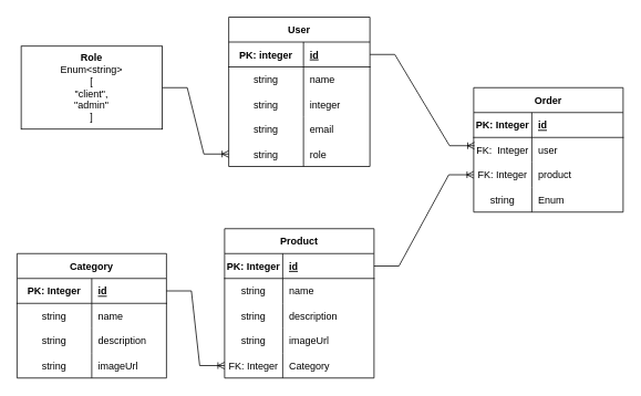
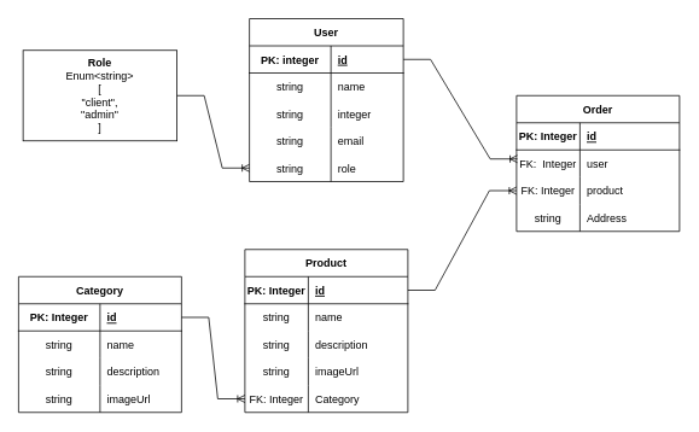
- <mxCell id="60" value="Enum" style="shape=partialRectangle;connectable=0;fillColor=none;top=0;left=0;bottom=0;right=0;align=left;spacingLeft=6;overflow=hidden;" vertex="1" parent="58"><mxGeometry x="70" width="110" height="30" as="geometry"><mxRectangle width="110" height="30" as="alternateBounds" /></mxGeometry></mxCell>
+ <mxCell id="60" value="Address" style="shape=partialRectangle;connectable=0;fillColor=none;top=0;left=0;bottom=0;right=0;align=left;spacingLeft=6;overflow=hidden;" vertex="1" parent="58"><mxGeometry x="70" width="110" height="30" as="geometry"><mxRectangle width="110" height="30" as="alternateBounds" /></mxGeometry></mxCell>
